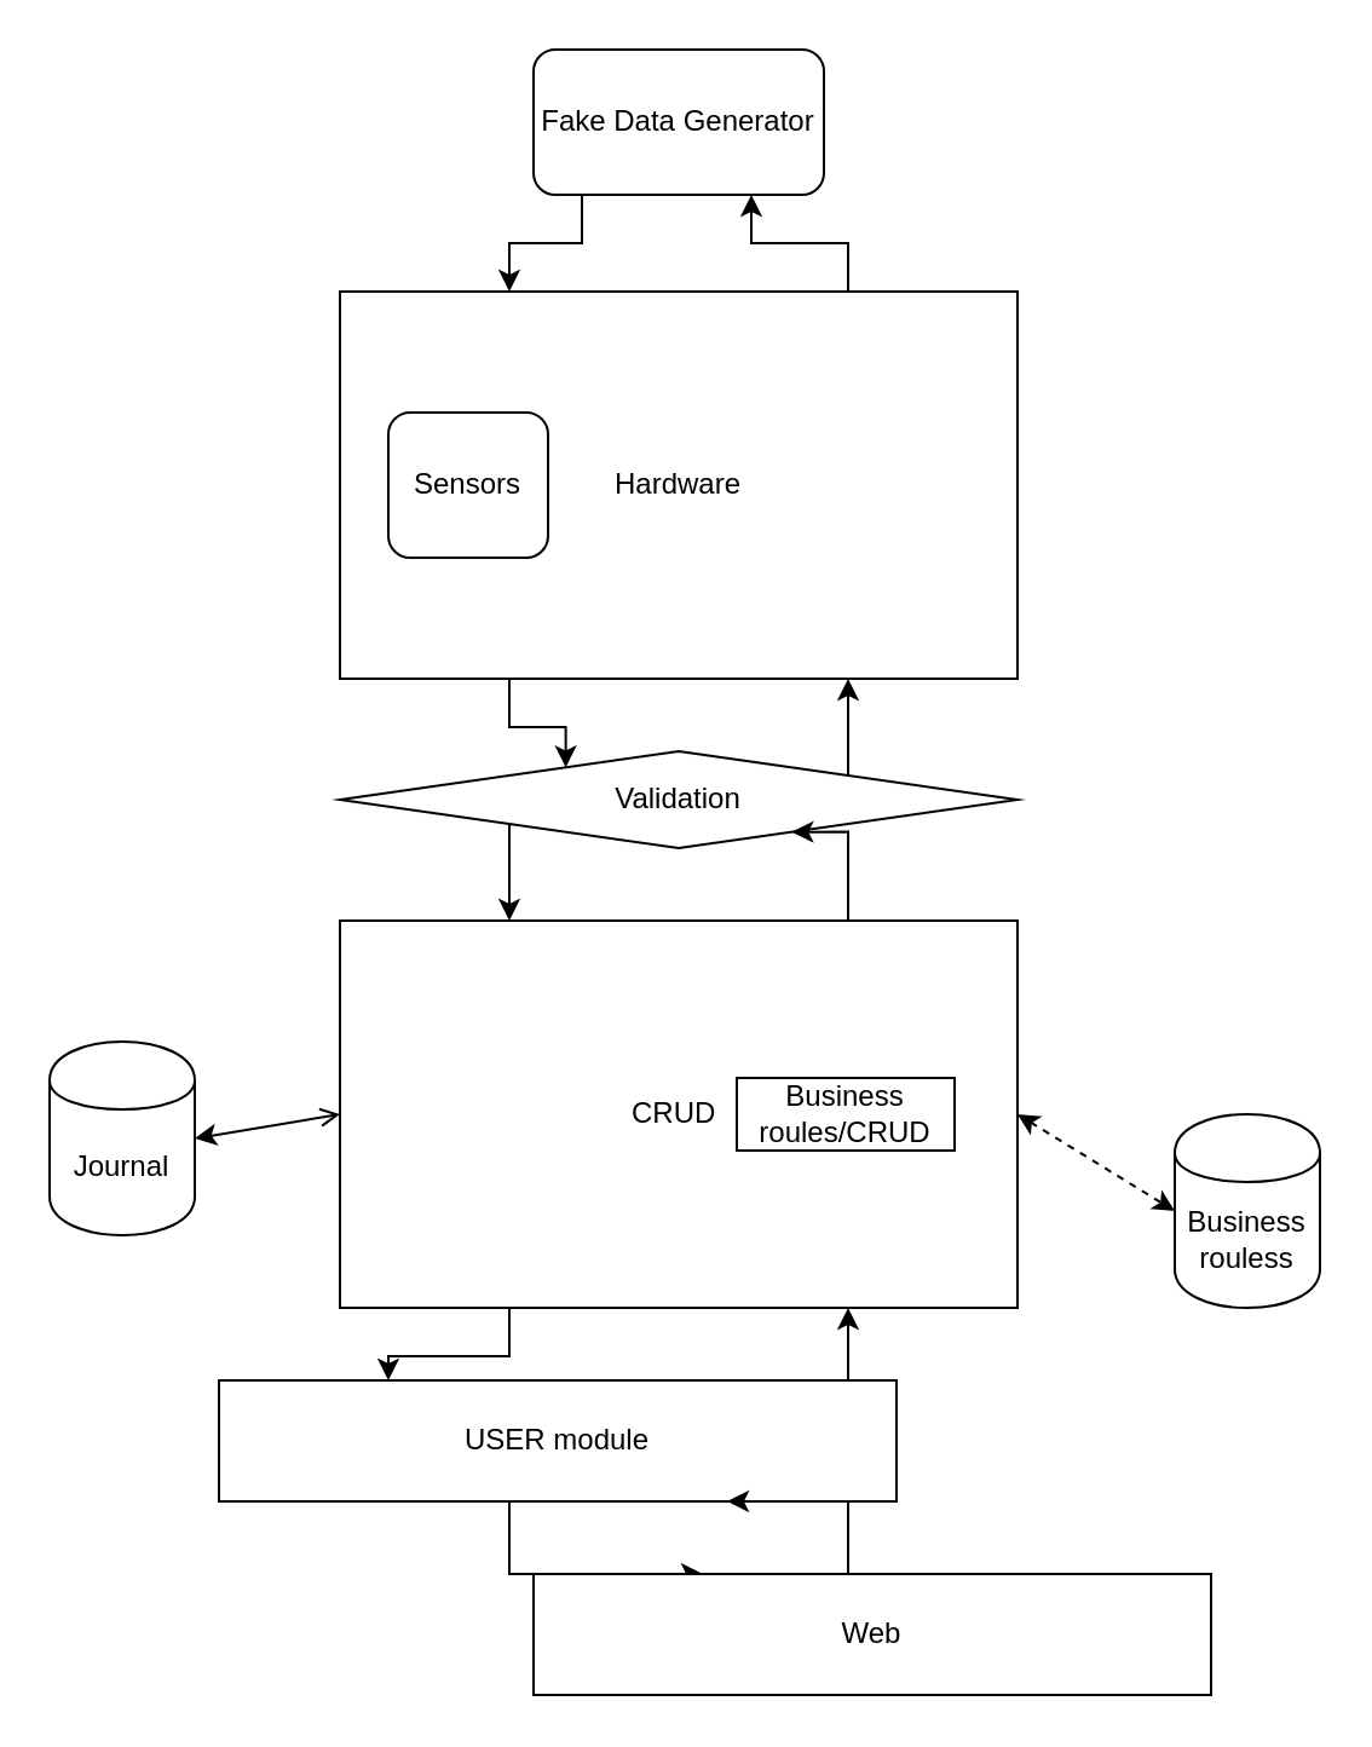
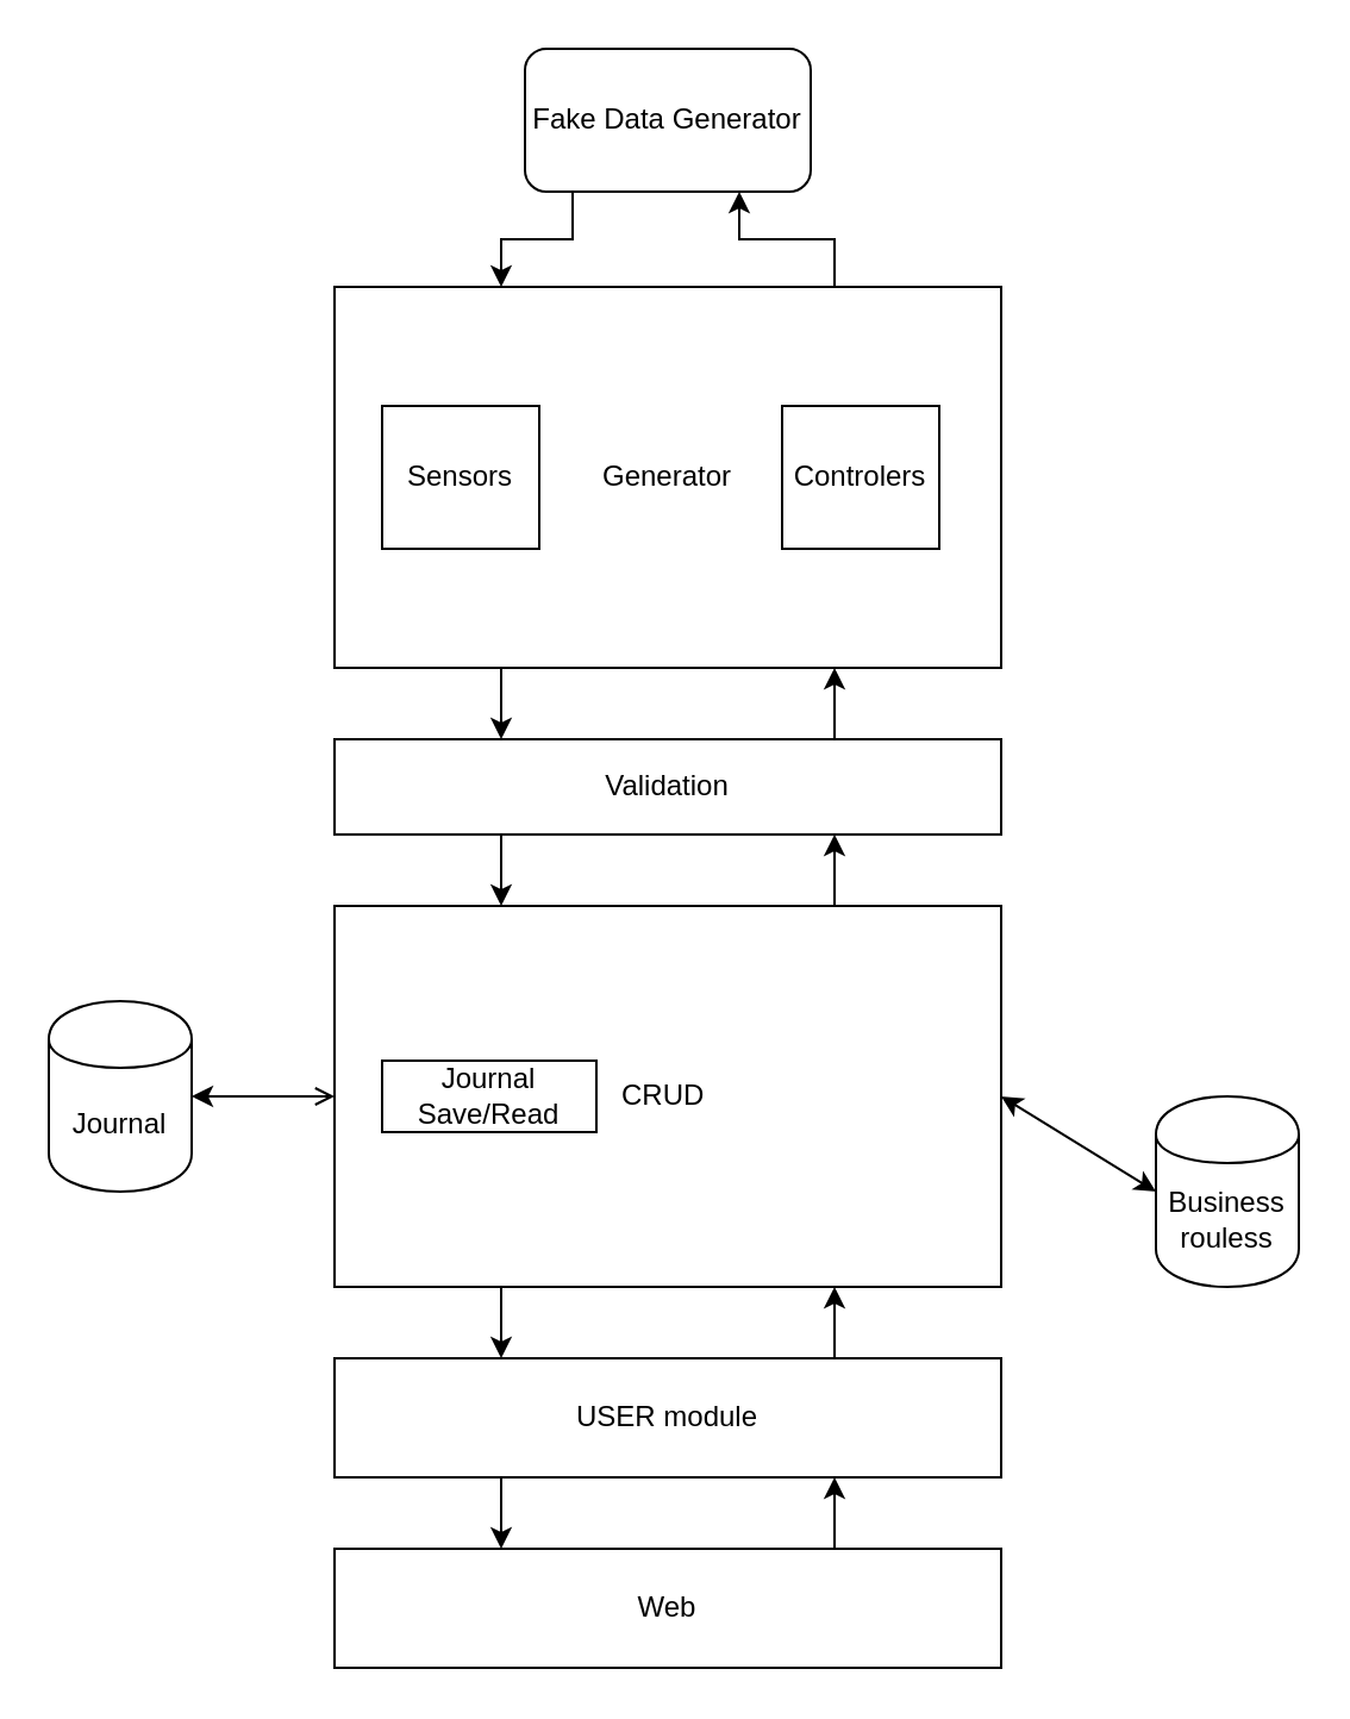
- <mxCell id="7" value="Sensors" style="whiteSpace=wrap;html=1;rounded=1;" vertex="1" parent="1"><mxGeometry x="160" y="170" width="66" height="60" as="geometry" /></mxCell>
+ <mxCell id="7" value="Sensors" style="rounded=0;whiteSpace=wrap;html=1;" vertex="1" parent="1"><mxGeometry x="160" y="170" width="66" height="60" as="geometry" /></mxCell>
- <mxCell id="4" value="Hardware" style="rounded=0;whiteSpace=wrap;html=1;" vertex="1" parent="1"><mxGeometry x="140" y="120" width="280" height="160" as="geometry" /></mxCell>
+ <mxCell id="4" value="Generator" style="rounded=0;whiteSpace=wrap;html=1;" vertex="1" parent="1"><mxGeometry x="140" y="120" width="280" height="160" as="geometry" /></mxCell>
+ <mxCell id="8" value="Controlers" style="rounded=0;whiteSpace=wrap;html=1;" vertex="1" parent="1"><mxGeometry x="328" y="170" width="66" height="60" as="geometry" /></mxCell>
- <mxCell id="11" value="Validation" style="rhombus;whiteSpace=wrap;html=1;" vertex="1" parent="1"><mxGeometry x="140" y="310" width="280" height="40" as="geometry" /></mxCell>
+ <mxCell id="11" value="Validation" style="rounded=0;whiteSpace=wrap;html=1;" vertex="1" parent="1"><mxGeometry x="140" y="310" width="280" height="40" as="geometry" /></mxCell>
+ <mxCell id="15" value="Journal Save/Read" style="rounded=0;whiteSpace=wrap;html=1;" vertex="1" parent="1"><mxGeometry x="160" y="445" width="90" height="30" as="geometry" /></mxCell>
- <mxCell id="16" value="Business roules/CRUD" style="rounded=0;whiteSpace=wrap;html=1;" vertex="1" parent="1"><mxGeometry x="304" y="445" width="90" height="30" as="geometry" /></mxCell>
- <mxCell id="22" value="Journal" style="shape=cylinder;whiteSpace=wrap;html=1;boundedLbl=1;backgroundOutline=1;" vertex="1" parent="1"><mxGeometry x="20" y="430" width="60" height="80" as="geometry" /></mxCell>
+ <mxCell id="22" value="Journal" style="shape=cylinder;whiteSpace=wrap;html=1;boundedLbl=1;backgroundOutline=1;" vertex="1" parent="1"><mxGeometry x="20" y="420" width="60" height="80" as="geometry" /></mxCell>
- <mxCell id="25" value="" style="endArrow=classic;startArrow=classic;html=1;exitX=1;exitY=0.5;exitDx=0;exitDy=0;entryX=0;entryY=0.5;entryDx=0;entryDy=0;dashed=1;" edge="1" parent="1" source="14" target="23"><mxGeometry width="50" height="50" relative="1" as="geometry"><mxPoint x="90" y="470" as="sourcePoint" /><mxPoint x="150" y="470" as="targetPoint" /><Array as="points" /></mxGeometry></mxCell>
+ <mxCell id="25" value="" style="endArrow=classic;startArrow=classic;html=1;exitX=1;exitY=0.5;exitDx=0;exitDy=0;entryX=0;entryY=0.5;entryDx=0;entryDy=0;" edge="1" parent="1" source="14" target="23"><mxGeometry width="50" height="50" relative="1" as="geometry"><mxPoint x="90" y="470" as="sourcePoint" /><mxPoint x="150" y="470" as="targetPoint" /><Array as="points" /></mxGeometry></mxCell>
- <mxCell id="19" value="USER module" style="rounded=0;whiteSpace=wrap;html=1;" vertex="1" parent="1"><mxGeometry x="90" y="570" width="280" height="50" as="geometry" /></mxCell>
+ <mxCell id="19" value="USER module" style="rounded=0;whiteSpace=wrap;html=1;" vertex="1" parent="1"><mxGeometry x="140" y="570" width="280" height="50" as="geometry" /></mxCell>
- <mxCell id="21" value="Web" style="rounded=0;whiteSpace=wrap;html=1;" vertex="1" parent="1"><mxGeometry x="220" y="650" width="280" height="50" as="geometry" /></mxCell>
+ <mxCell id="21" value="Web" style="rounded=0;whiteSpace=wrap;html=1;" vertex="1" parent="1"><mxGeometry x="140" y="650" width="280" height="50" as="geometry" /></mxCell>
